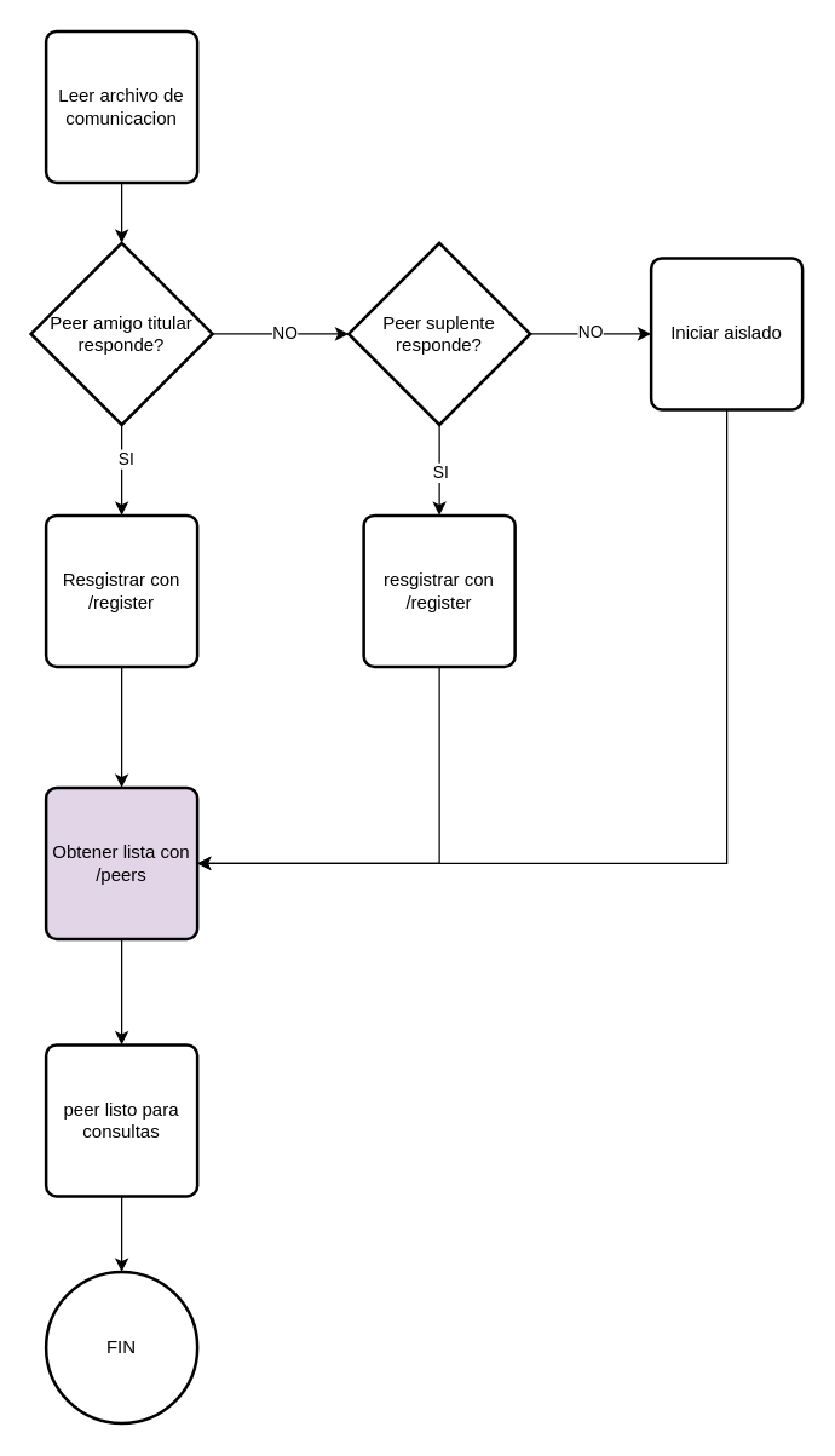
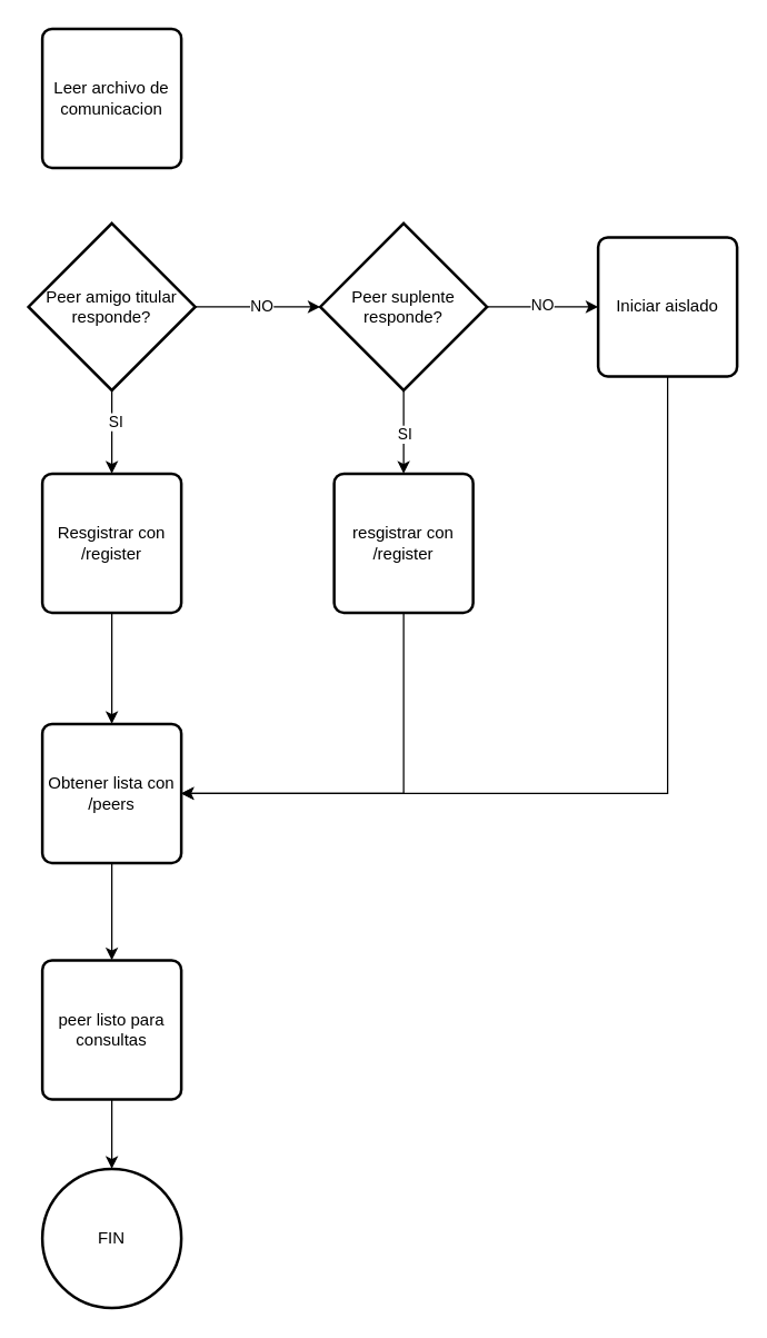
- <mxCell id="6" style="edgeStyle=orthogonalEdgeStyle;rounded=0;orthogonalLoop=1;jettySize=auto;html=1;entryX=0.5;entryY=0;entryDx=0;entryDy=0;entryPerimeter=0;" edge="1" parent="1" source="2" target="5"><mxGeometry relative="1" as="geometry" /></mxCell>
- <mxCell id="20" value="Obtener lista con /peers" style="rounded=1;whiteSpace=wrap;html=1;absoluteArcSize=1;arcSize=14;strokeWidth=2;fillColor=#e1d5e7;" vertex="1" parent="1"><mxGeometry x="30" y="520" width="100" height="100" as="geometry" /></mxCell>
+ <mxCell id="20" value="Obtener lista con /peers" style="rounded=1;whiteSpace=wrap;html=1;absoluteArcSize=1;arcSize=14;strokeWidth=2;" vertex="1" parent="1"><mxGeometry x="30" y="520" width="100" height="100" as="geometry" /></mxCell>
